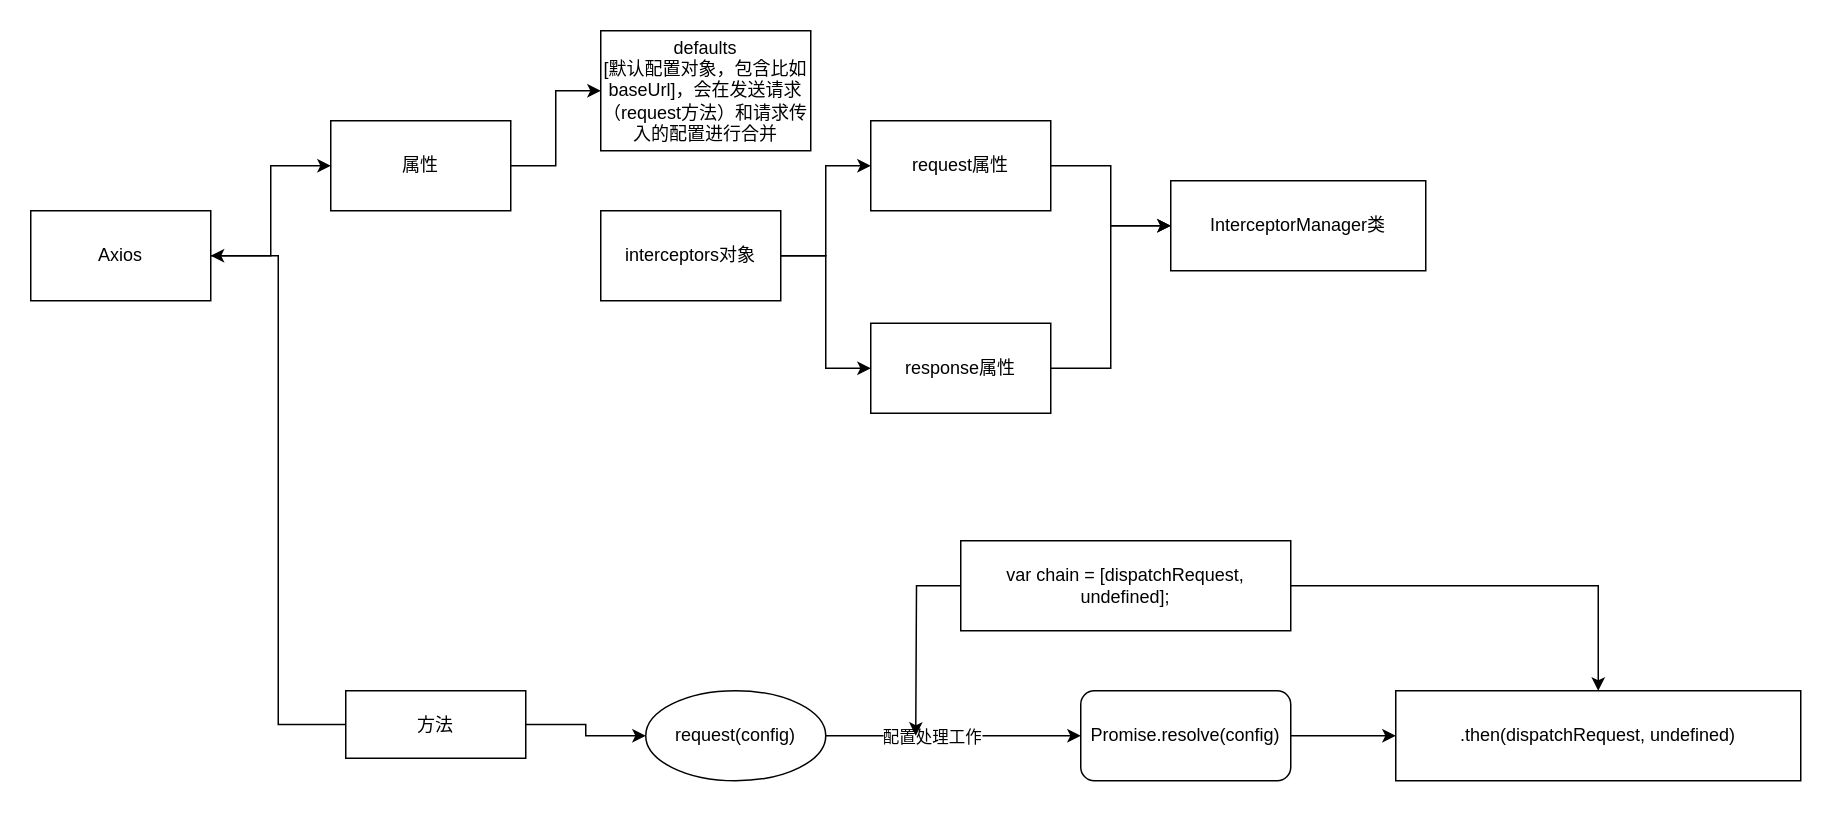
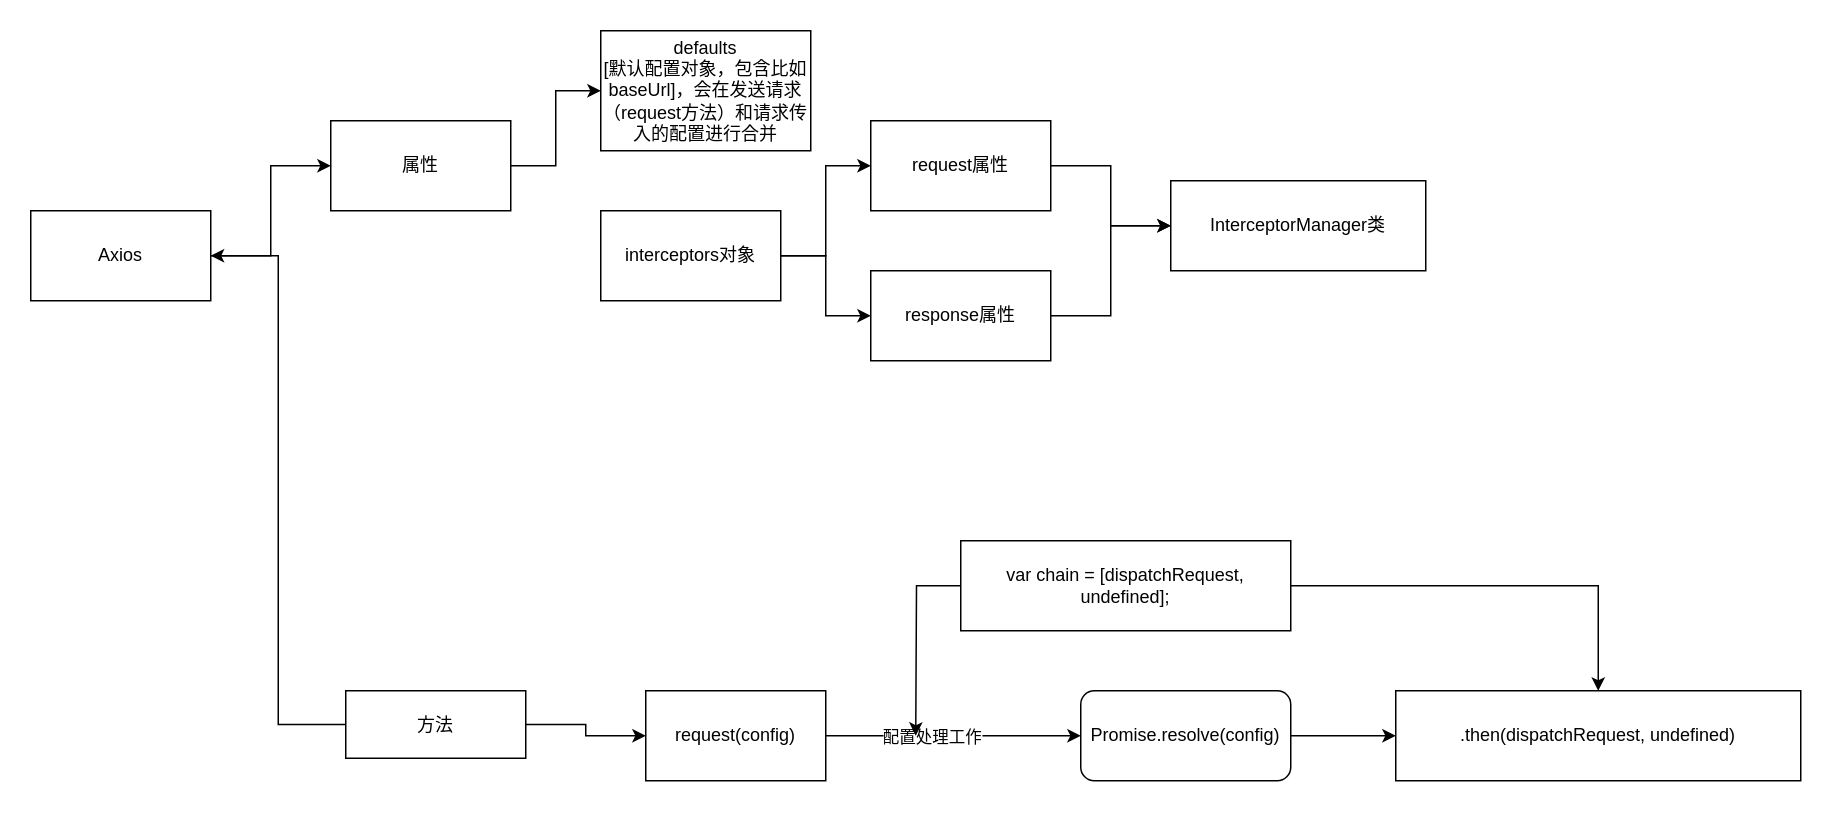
- <mxCell id="25" value="response属性" style="rounded=0;whiteSpace=wrap;html=1;" vertex="1" parent="1"><mxGeometry x="580" y="215" width="120" height="60" as="geometry" /></mxCell>
+ <mxCell id="25" value="response属性" style="rounded=0;whiteSpace=wrap;html=1;" vertex="1" parent="1"><mxGeometry x="580" y="180" width="120" height="60" as="geometry" /></mxCell>
- <mxCell id="13" value="request(config)" style="ellipse;whiteSpace=wrap;html=1;" vertex="1" parent="1"><mxGeometry x="430" y="460" width="120" height="60" as="geometry" /></mxCell>
+ <mxCell id="13" value="request(config)" style="whiteSpace=wrap;html=1;rounded=0;" vertex="1" parent="1"><mxGeometry x="430" y="460" width="120" height="60" as="geometry" /></mxCell>
